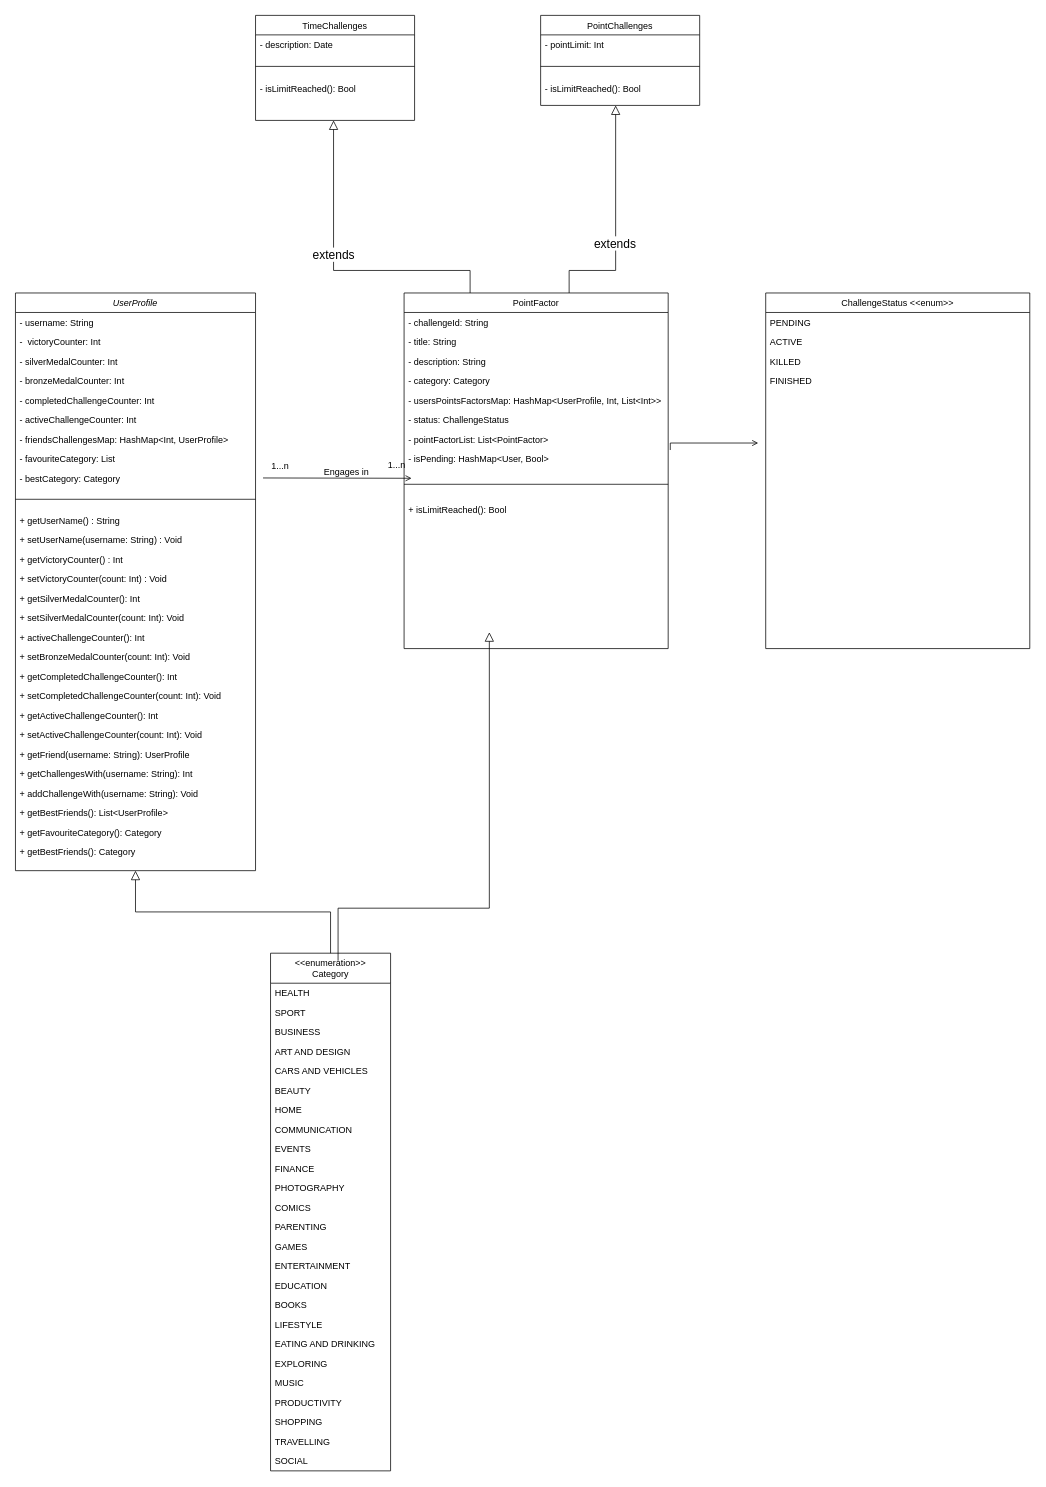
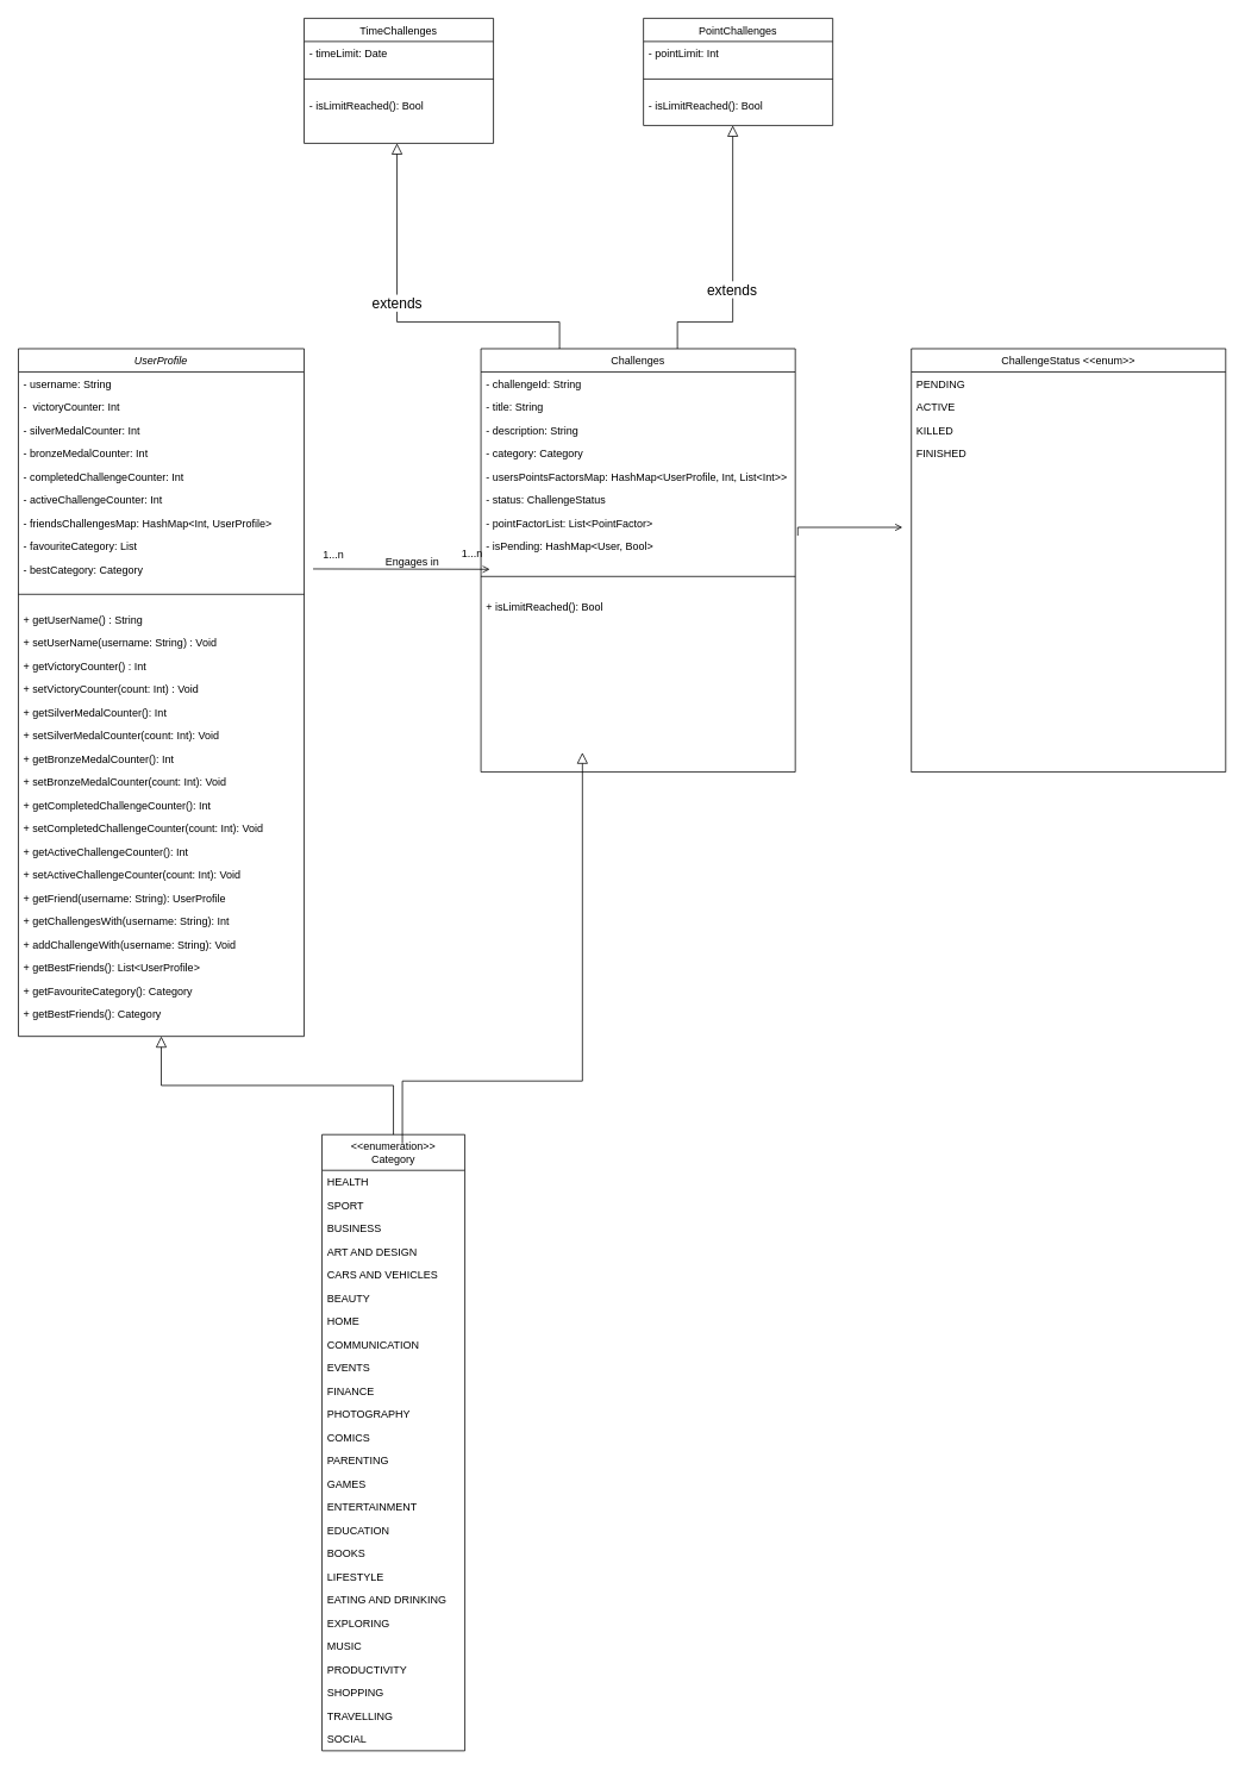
- <mxCell id="71" value="- description: Date" style="text;align=left;verticalAlign=top;spacingLeft=4;spacingRight=4;overflow=hidden;rotatable=0;points=[[0,0.5],[1,0.5]];portConstraint=eastwest;" parent="70" vertex="1"><mxGeometry y="26" width="212" height="26" as="geometry" /></mxCell>
+ <mxCell id="71" value="- timeLimit: Date" style="text;align=left;verticalAlign=top;spacingLeft=4;spacingRight=4;overflow=hidden;rotatable=0;points=[[0,0.5],[1,0.5]];portConstraint=eastwest;" parent="70" vertex="1"><mxGeometry y="26" width="212" height="26" as="geometry" /></mxCell>
- <mxCell id="57" value="PointFactor" style="swimlane;fontStyle=0;align=center;verticalAlign=top;childLayout=stackLayout;horizontal=1;startSize=26;horizontalStack=0;resizeParent=1;resizeLast=0;collapsible=1;marginBottom=0;rounded=0;shadow=0;strokeWidth=1;" parent="1" vertex="1"><mxGeometry x="538" y="390" width="352" height="474" as="geometry"><mxRectangle x="550" y="140" width="160" height="26" as="alternateBounds" /></mxGeometry></mxCell>
+ <mxCell id="57" value="Challenges" style="swimlane;fontStyle=0;align=center;verticalAlign=top;childLayout=stackLayout;horizontal=1;startSize=26;horizontalStack=0;resizeParent=1;resizeLast=0;collapsible=1;marginBottom=0;rounded=0;shadow=0;strokeWidth=1;" parent="1" vertex="1"><mxGeometry x="538" y="390" width="352" height="474" as="geometry"><mxRectangle x="550" y="140" width="160" height="26" as="alternateBounds" /></mxGeometry></mxCell>
- <mxCell id="19" value="+ activeChallengeCounter(): Int" style="text;align=left;verticalAlign=top;spacingLeft=4;spacingRight=4;overflow=hidden;rotatable=0;points=[[0,0.5],[1,0.5]];portConstraint=eastwest;rounded=0;shadow=0;html=0;" parent="2" vertex="1"><mxGeometry y="446" width="320" height="26" as="geometry" /></mxCell>
+ <mxCell id="19" value="+ getBronzeMedalCounter(): Int" style="text;align=left;verticalAlign=top;spacingLeft=4;spacingRight=4;overflow=hidden;rotatable=0;points=[[0,0.5],[1,0.5]];portConstraint=eastwest;rounded=0;shadow=0;html=0;" parent="2" vertex="1"><mxGeometry y="446" width="320" height="26" as="geometry" /></mxCell>
